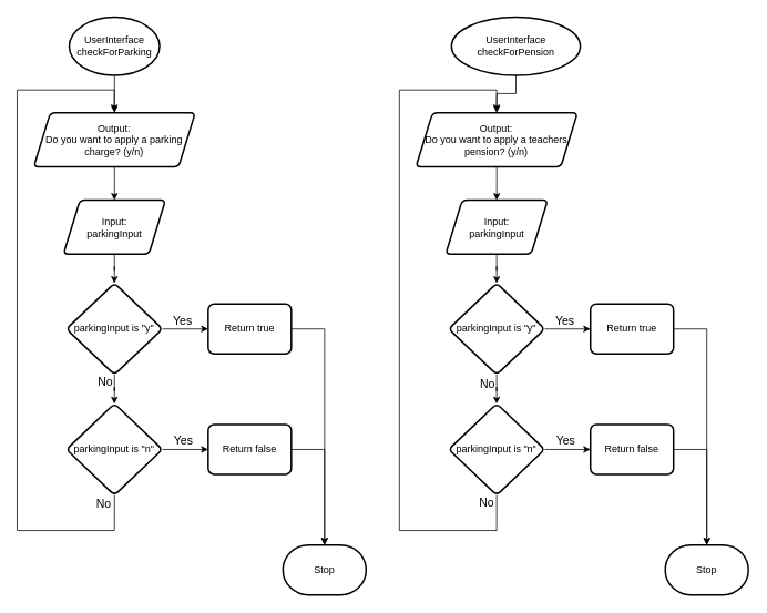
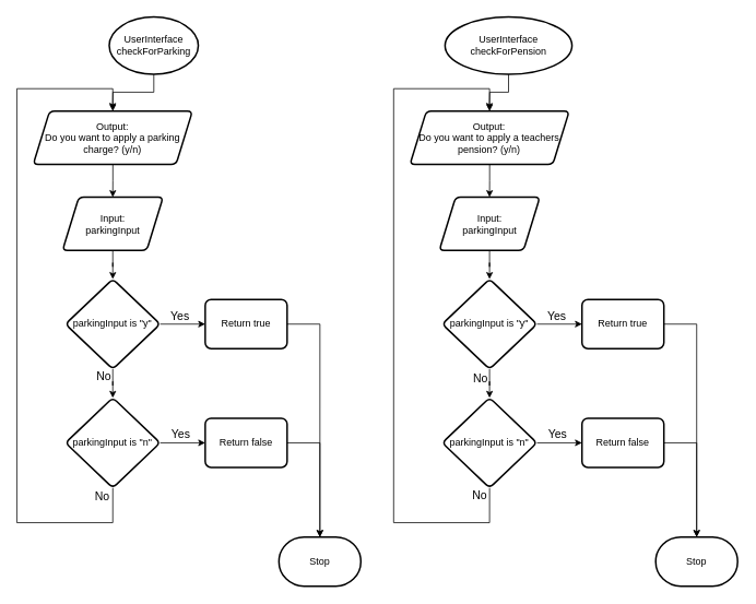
- <mxCell id="3" value="UserInterface&lt;br&gt;checkForParking" style="strokeWidth=2;html=1;shape=mxgraph.flowchart.start_1;whiteSpace=wrap;" parent="1" vertex="1"><mxGeometry x="82.87" y="20" width="108.75" height="70" as="geometry" /></mxCell>
+ <mxCell id="3" value="UserInterface&lt;br&gt;checkForParking" style="strokeWidth=2;html=1;shape=mxgraph.flowchart.start_1;whiteSpace=wrap;" parent="1" vertex="1"><mxGeometry x="132.87" y="20" width="108.75" height="70" as="geometry" /></mxCell>
